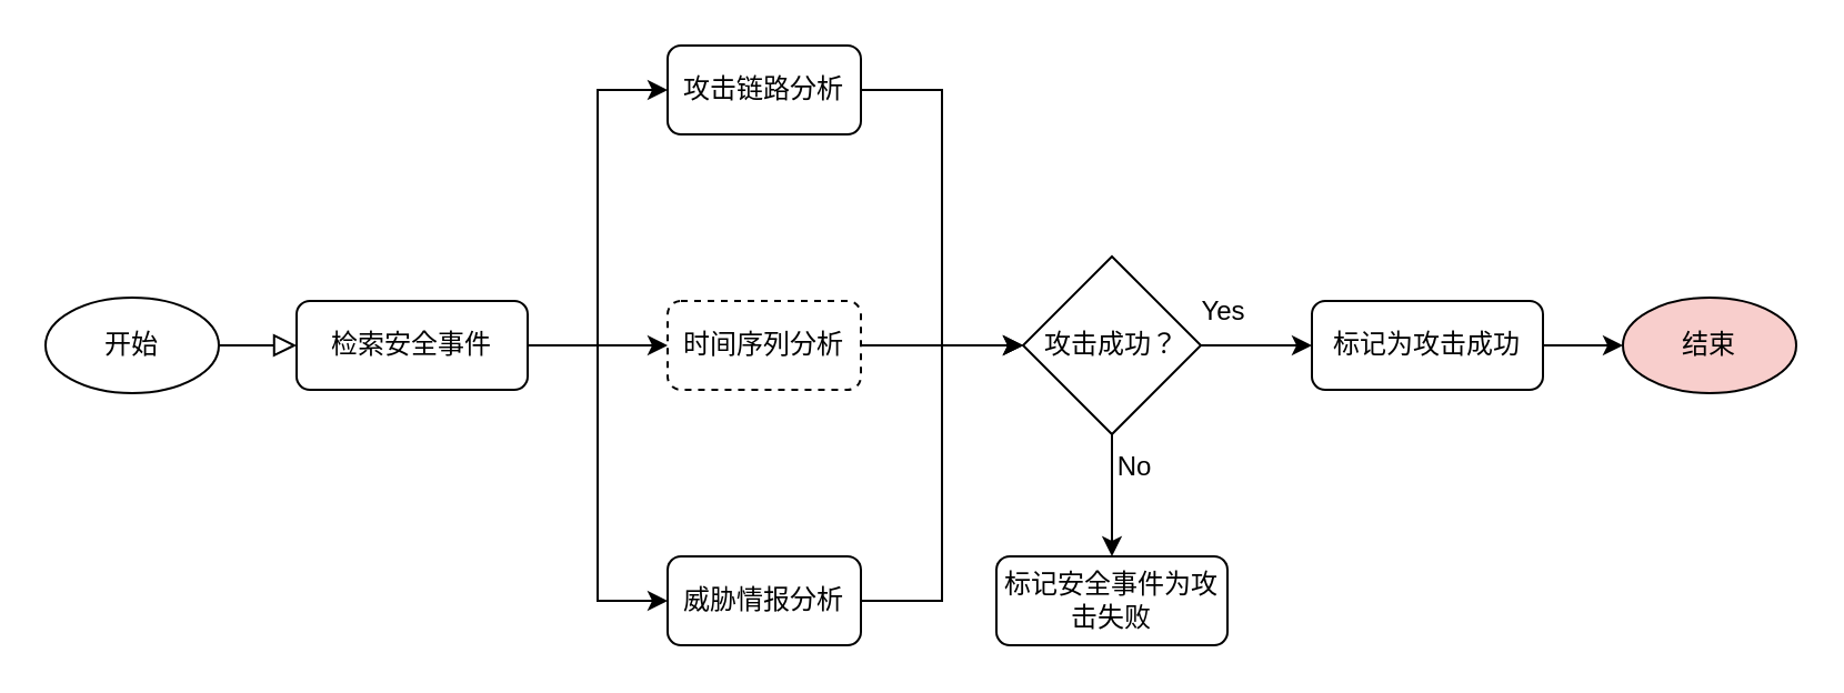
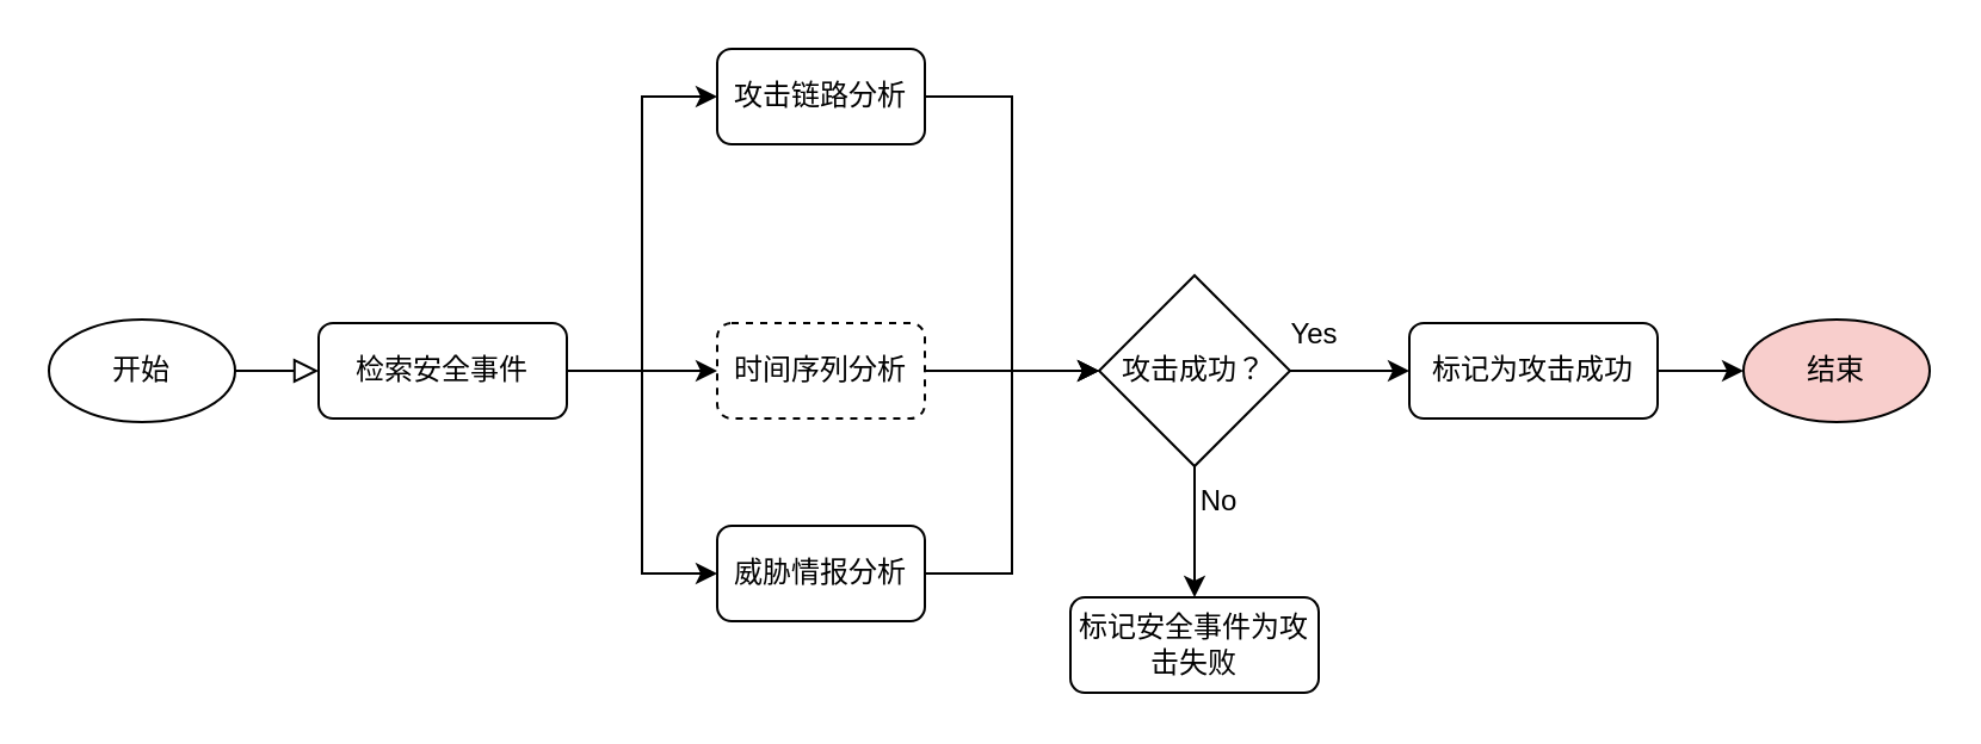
- <mxCell id="9" value="威胁情报分析" style="rounded=1;whiteSpace=wrap;html=1;fontSize=12;glass=0;strokeWidth=1;shadow=0;" vertex="1" parent="1"><mxGeometry x="300" y="250" width="87" height="40" as="geometry" /></mxCell>
+ <mxCell id="9" value="威胁情报分析" style="rounded=1;whiteSpace=wrap;html=1;fontSize=12;glass=0;strokeWidth=1;shadow=0;" vertex="1" parent="1"><mxGeometry x="300" y="220" width="87" height="40" as="geometry" /></mxCell>
